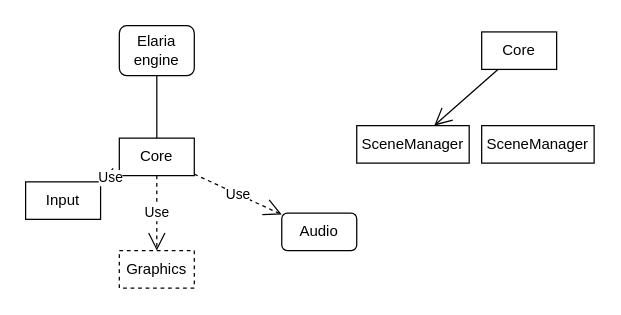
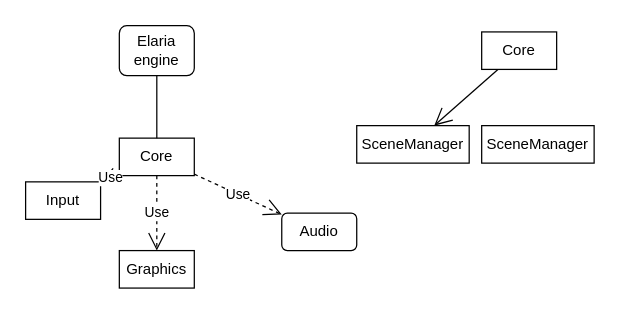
- <mxCell id="3" value="Graphics" style="rounded=0;whiteSpace=wrap;html=1;dashed=1;" vertex="1" parent="1"><mxGeometry x="95" y="200" width="60" height="30" as="geometry" /></mxCell>
+ <mxCell id="3" value="Graphics" style="rounded=0;whiteSpace=wrap;html=1;" vertex="1" parent="1"><mxGeometry x="95" y="200" width="60" height="30" as="geometry" /></mxCell>
